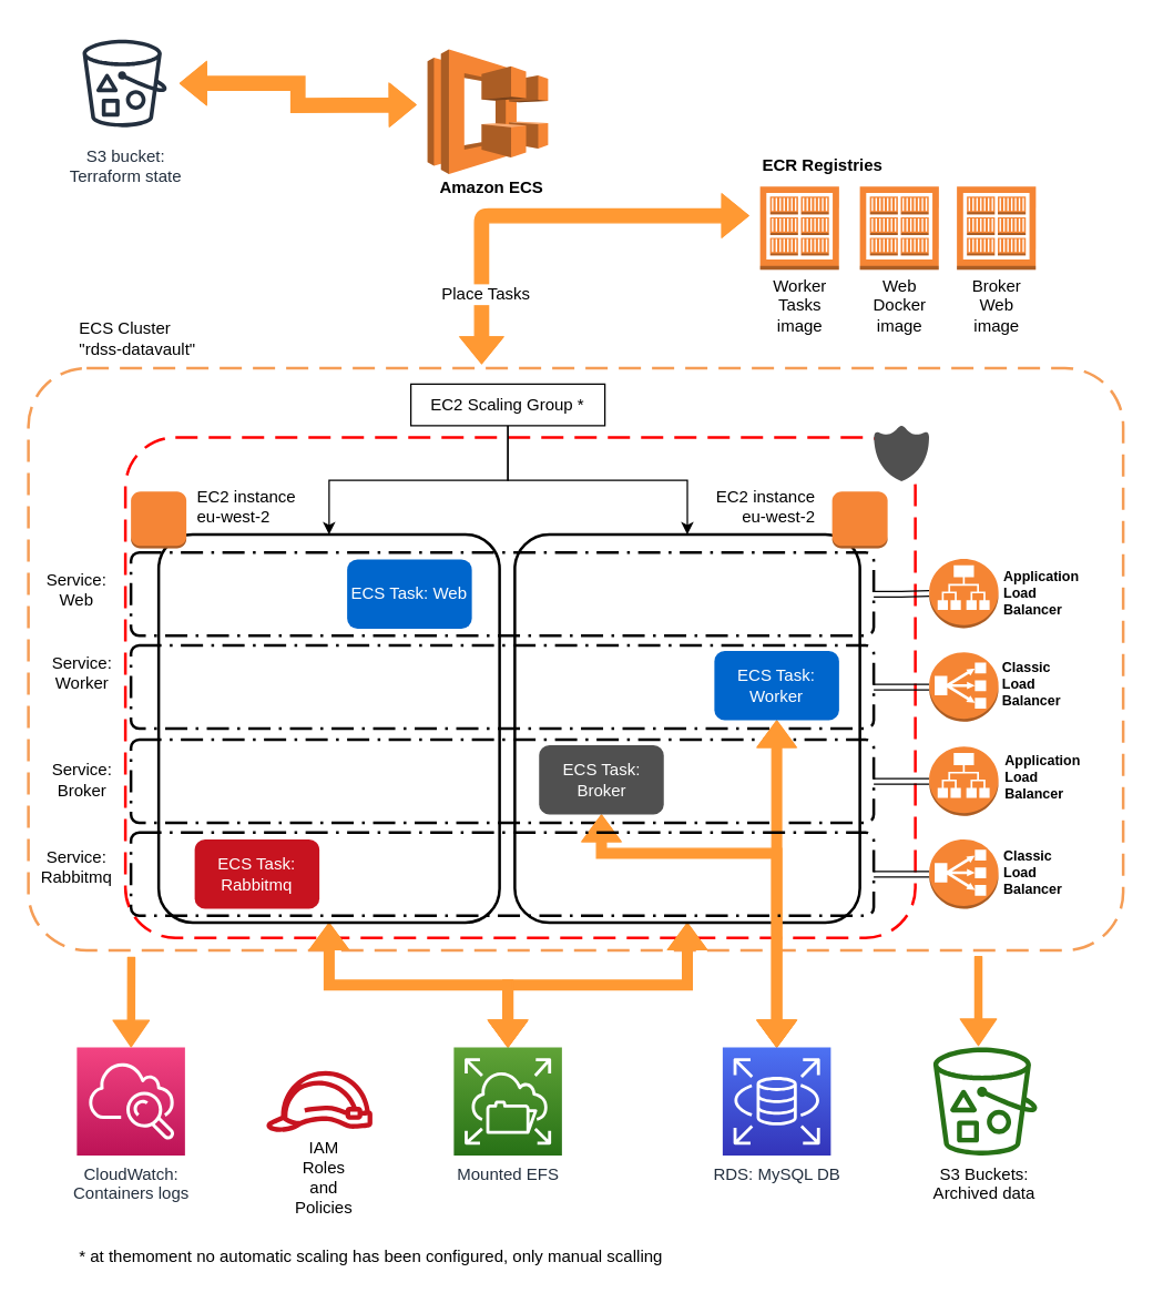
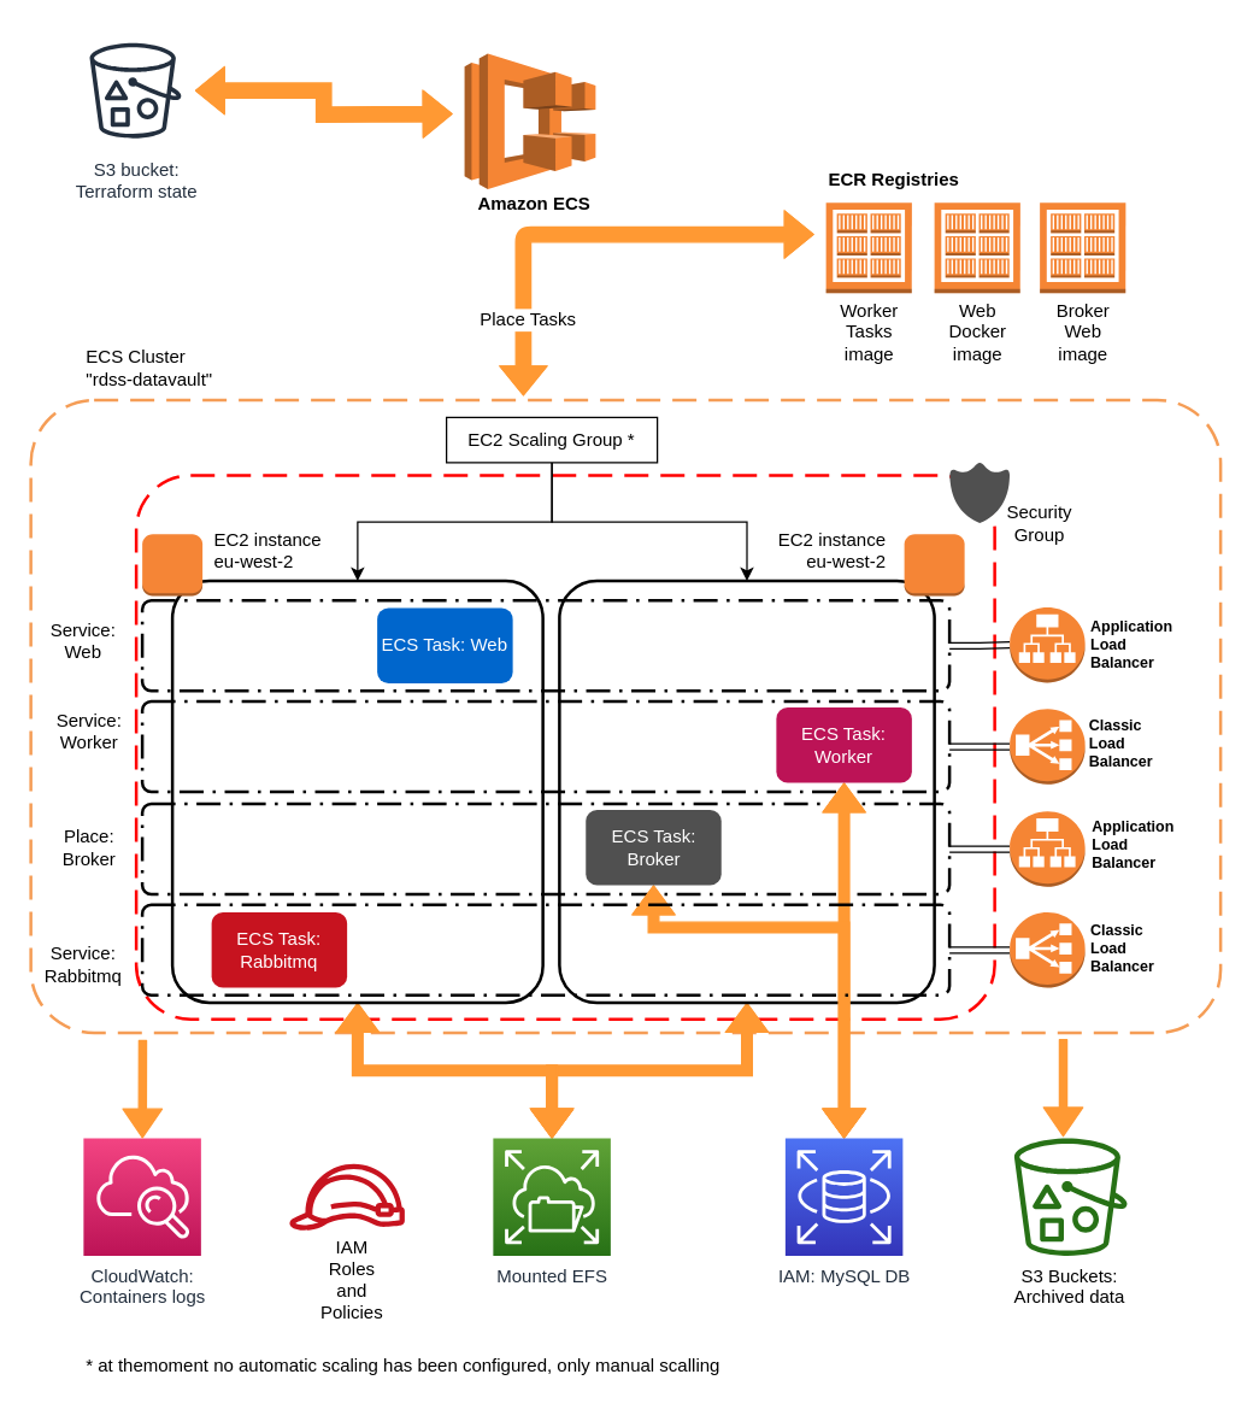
+ <mxCell id="50" value="&lt;font style=&quot;font-size: 12px&quot;&gt;Security Group&lt;/font&gt;" style="text;html=1;strokeColor=none;fillColor=none;align=center;verticalAlign=middle;whiteSpace=wrap;rounded=0;dashed=1;fontSize=10;fontColor=#000000;" vertex="1" parent="1"><mxGeometry x="670" y="336.5" width="40" height="20" as="geometry" /></mxCell>
- <mxCell id="11" value="ECS Task: Worker" style="rounded=1;whiteSpace=wrap;html=1;fillColor=#0066CC;align=center;strokeColor=none;fontColor=#FFFFFF;" vertex="1" parent="1"><mxGeometry x="515" y="469" width="90" height="50" as="geometry" /></mxCell>
+ <mxCell id="11" value="ECS Task: Worker" style="rounded=1;whiteSpace=wrap;html=1;fillColor=#bc1356;align=center;strokeColor=none;fontColor=#FFFFFF;" vertex="1" parent="1"><mxGeometry x="515" y="469" width="90" height="50" as="geometry" /></mxCell>
- <mxCell id="35" value="Service: Broker" style="text;html=1;strokeColor=none;fillColor=none;align=center;verticalAlign=middle;whiteSpace=wrap;rounded=0;dashed=1;fontColor=#000000;" vertex="1" parent="1"><mxGeometry x="34" y="552" width="50" height="20" as="geometry" /></mxCell>
+ <mxCell id="35" value="Place: Broker" style="text;html=1;strokeColor=none;fillColor=none;align=center;verticalAlign=middle;whiteSpace=wrap;rounded=0;dashed=1;fontColor=#000000;" vertex="1" parent="1"><mxGeometry x="34" y="552" width="50" height="20" as="geometry" /></mxCell>
- <mxCell id="36" value="Service: Rabbitmq" style="text;html=1;strokeColor=none;fillColor=none;align=center;verticalAlign=middle;whiteSpace=wrap;rounded=0;dashed=1;fontColor=#000000;" vertex="1" parent="1"><mxGeometry x="30" y="615" width="50" height="20" as="geometry" /></mxCell>
+ <mxCell id="36" value="Service: Rabbitmq" style="text;html=1;strokeColor=none;fillColor=none;align=center;verticalAlign=middle;whiteSpace=wrap;rounded=0;dashed=1;fontColor=#000000;" vertex="1" parent="1"><mxGeometry x="30" y="630" width="50" height="20" as="geometry" /></mxCell>
- <mxCell id="38" value="RDS: MySQL DB" style="outlineConnect=0;fontColor=#232F3E;gradientColor=#4D72F3;gradientDirection=north;fillColor=#3334B9;strokeColor=#ffffff;dashed=0;verticalLabelPosition=bottom;verticalAlign=top;align=center;html=1;fontSize=12;fontStyle=0;aspect=fixed;shape=mxgraph.aws4.resourceIcon;resIcon=mxgraph.aws4.rds;rounded=0;" vertex="1" parent="1"><mxGeometry x="521" y="755" width="78" height="78" as="geometry" /></mxCell>
+ <mxCell id="38" value="IAM: MySQL DB" style="outlineConnect=0;fontColor=#232F3E;gradientColor=#4D72F3;gradientDirection=north;fillColor=#3334B9;strokeColor=#ffffff;dashed=0;verticalLabelPosition=bottom;verticalAlign=top;align=center;html=1;fontSize=12;fontStyle=0;aspect=fixed;shape=mxgraph.aws4.resourceIcon;resIcon=mxgraph.aws4.rds;rounded=0;" vertex="1" parent="1"><mxGeometry x="521" y="755" width="78" height="78" as="geometry" /></mxCell>
